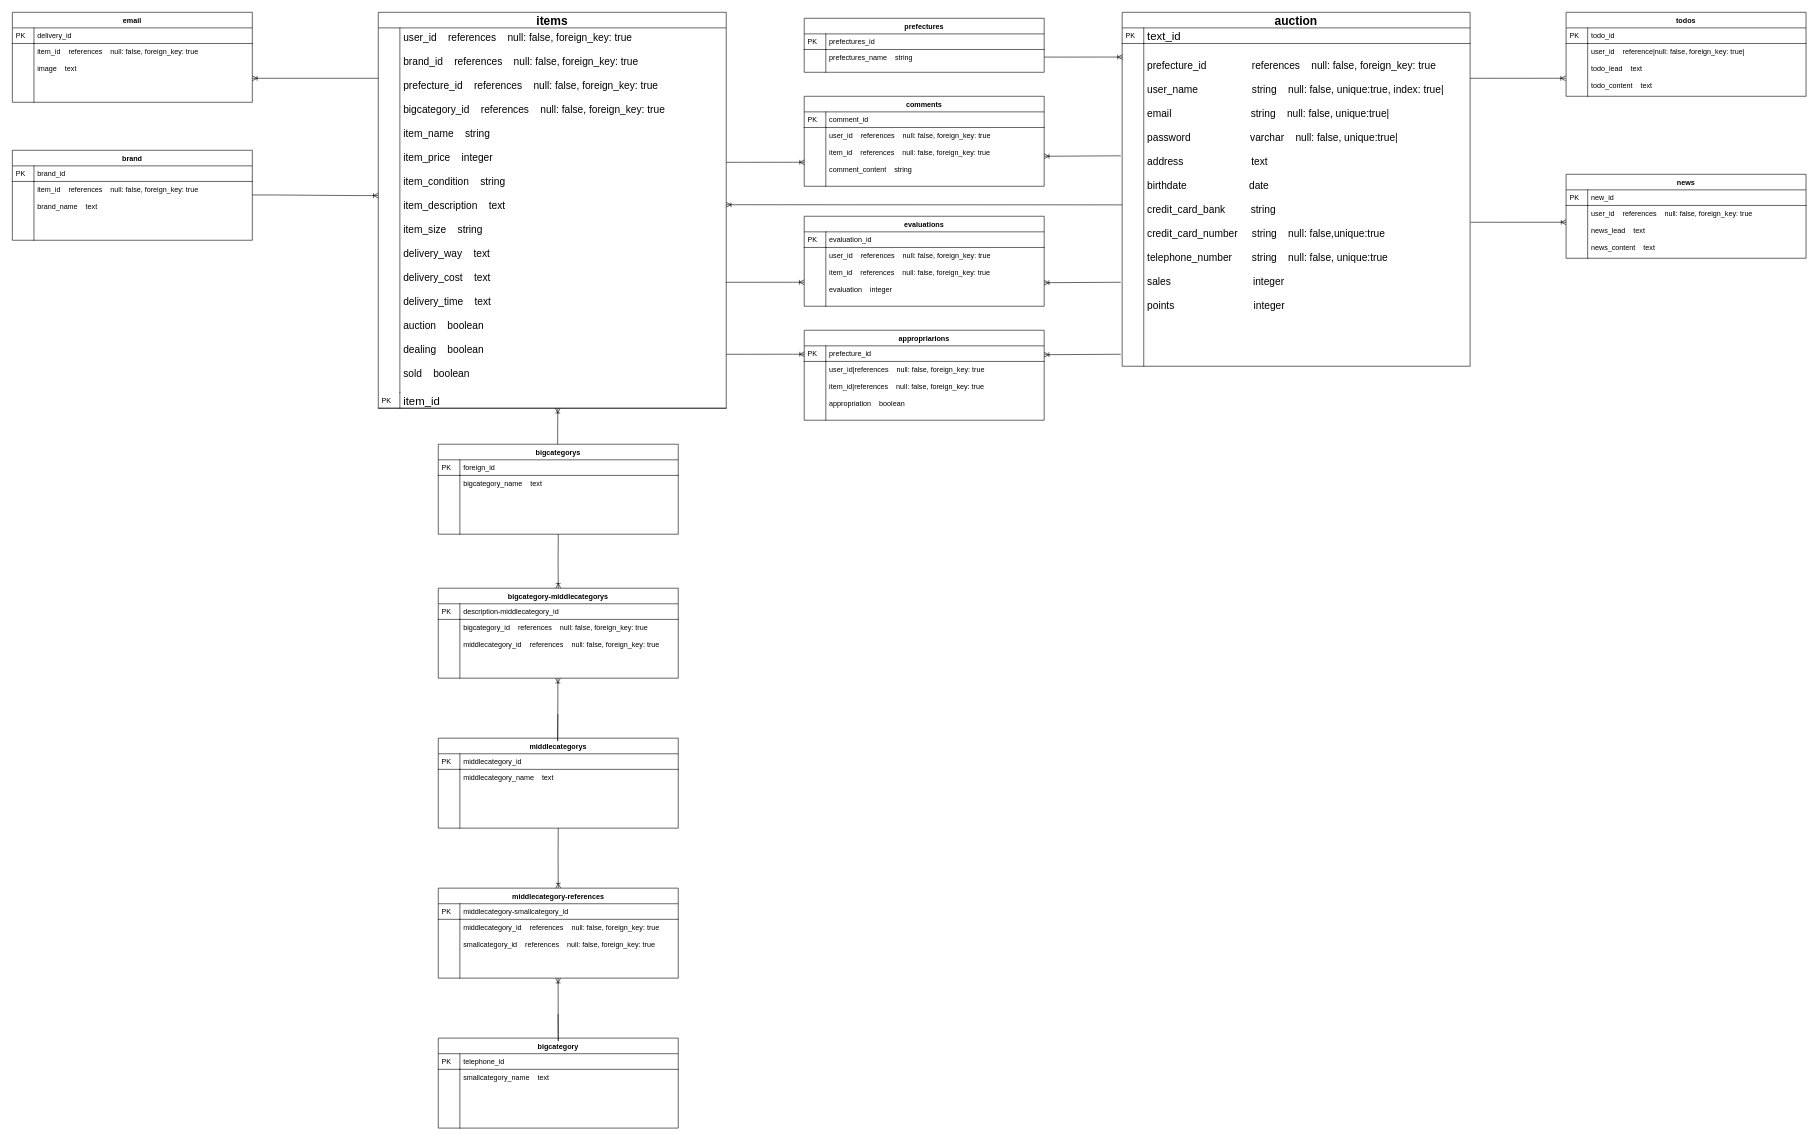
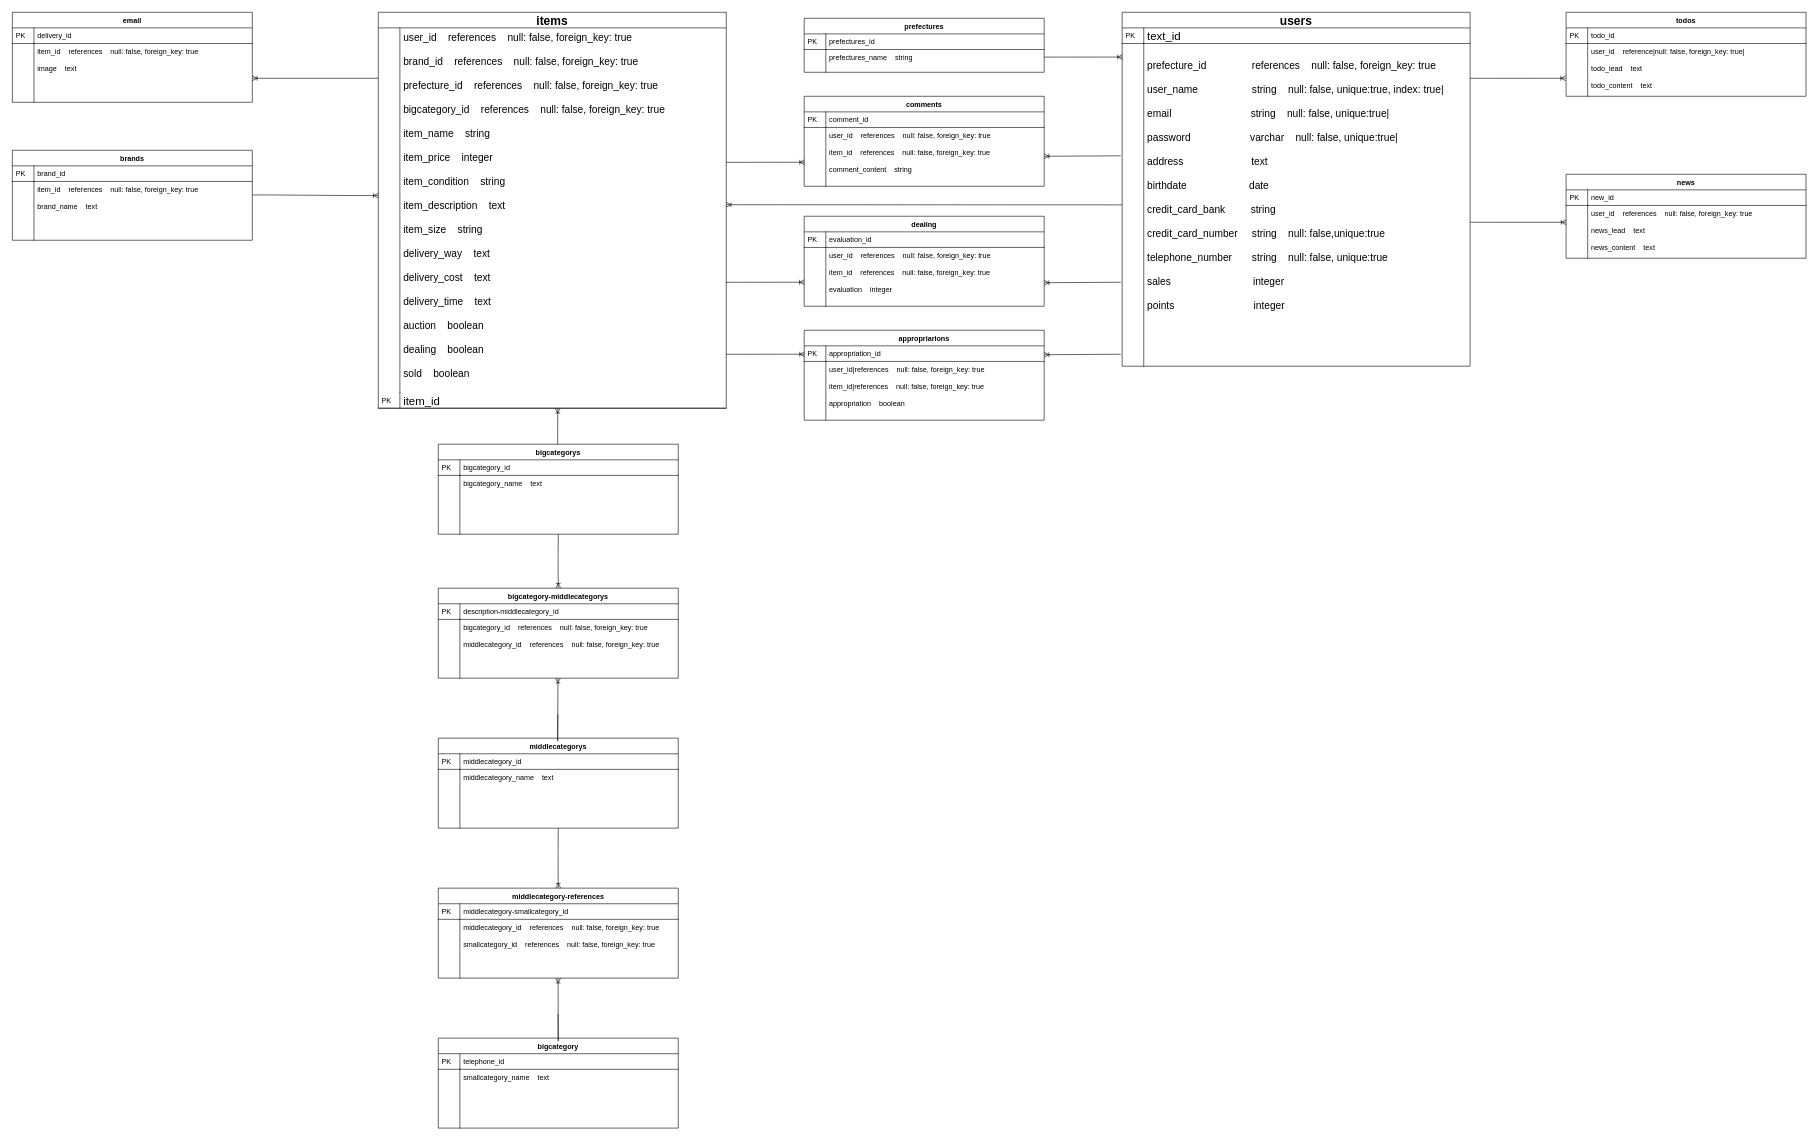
- <mxCell id="2" value="auction" style="swimlane;fontStyle=1;childLayout=stackLayout;horizontal=1;startSize=26;horizontalStack=0;resizeParent=1;resizeLast=0;collapsible=1;marginBottom=0;rounded=0;shadow=0;strokeWidth=1;fontSize=20;" parent="1" vertex="1"><mxGeometry x="1870" y="20" width="580" height="590" as="geometry"><mxRectangle x="20" y="80" width="160" height="26" as="alternateBounds" /></mxGeometry></mxCell>
+ <mxCell id="2" value="users" style="swimlane;fontStyle=1;childLayout=stackLayout;horizontal=1;startSize=26;horizontalStack=0;resizeParent=1;resizeLast=0;collapsible=1;marginBottom=0;rounded=0;shadow=0;strokeWidth=1;fontSize=20;" parent="1" vertex="1"><mxGeometry x="1870" y="20" width="580" height="590" as="geometry"><mxRectangle x="20" y="80" width="160" height="26" as="alternateBounds" /></mxGeometry></mxCell>
- <mxCell id="47" value="brand" style="swimlane;fontStyle=1;childLayout=stackLayout;horizontal=1;startSize=26;horizontalStack=0;resizeParent=1;resizeLast=0;collapsible=1;marginBottom=0;rounded=0;shadow=0;strokeWidth=1;" vertex="1" parent="1"><mxGeometry x="20" y="250" width="400" height="150" as="geometry"><mxRectangle x="260" y="80" width="160" height="26" as="alternateBounds" /></mxGeometry></mxCell>
+ <mxCell id="47" value="brands" style="swimlane;fontStyle=1;childLayout=stackLayout;horizontal=1;startSize=26;horizontalStack=0;resizeParent=1;resizeLast=0;collapsible=1;marginBottom=0;rounded=0;shadow=0;strokeWidth=1;" vertex="1" parent="1"><mxGeometry x="20" y="250" width="400" height="150" as="geometry"><mxRectangle x="260" y="80" width="160" height="26" as="alternateBounds" /></mxGeometry></mxCell>
- <mxCell id="27" value="evaluations" style="swimlane;fontStyle=1;childLayout=stackLayout;horizontal=1;startSize=26;horizontalStack=0;resizeParent=1;resizeLast=0;collapsible=1;marginBottom=0;rounded=0;shadow=0;strokeWidth=1;" vertex="1" parent="1"><mxGeometry x="1340" y="360" width="400" height="150" as="geometry"><mxRectangle x="260" y="80" width="160" height="26" as="alternateBounds" /></mxGeometry></mxCell>
+ <mxCell id="27" value="dealing" style="swimlane;fontStyle=1;childLayout=stackLayout;horizontal=1;startSize=26;horizontalStack=0;resizeParent=1;resizeLast=0;collapsible=1;marginBottom=0;rounded=0;shadow=0;strokeWidth=1;" vertex="1" parent="1"><mxGeometry x="1340" y="360" width="400" height="150" as="geometry"><mxRectangle x="260" y="80" width="160" height="26" as="alternateBounds" /></mxGeometry></mxCell>
- <mxCell id="33" value="prefecture_id" style="shape=partialRectangle;top=0;left=0;right=0;bottom=1;align=left;verticalAlign=top;fillColor=none;spacingLeft=40;spacingRight=4;overflow=hidden;rotatable=0;points=[[0,0.5],[1,0.5]];portConstraint=eastwest;dropTarget=0;rounded=0;shadow=0;strokeWidth=1;fontStyle=0" vertex="1" parent="32"><mxGeometry y="26" width="400" height="26" as="geometry" /></mxCell>
+ <mxCell id="33" value="appropriation_id" style="shape=partialRectangle;top=0;left=0;right=0;bottom=1;align=left;verticalAlign=top;fillColor=none;spacingLeft=40;spacingRight=4;overflow=hidden;rotatable=0;points=[[0,0.5],[1,0.5]];portConstraint=eastwest;dropTarget=0;rounded=0;shadow=0;strokeWidth=1;fontStyle=0" vertex="1" parent="32"><mxGeometry y="26" width="400" height="26" as="geometry" /></mxCell>
- <mxCell id="53" value="foreign_id" style="shape=partialRectangle;top=0;left=0;right=0;bottom=1;align=left;verticalAlign=top;fillColor=none;spacingLeft=40;spacingRight=4;overflow=hidden;rotatable=0;points=[[0,0.5],[1,0.5]];portConstraint=eastwest;dropTarget=0;rounded=0;shadow=0;strokeWidth=1;fontStyle=0" vertex="1" parent="52"><mxGeometry y="26" width="400" height="26" as="geometry" /></mxCell>
+ <mxCell id="53" value="bigcategory_id" style="shape=partialRectangle;top=0;left=0;right=0;bottom=1;align=left;verticalAlign=top;fillColor=none;spacingLeft=40;spacingRight=4;overflow=hidden;rotatable=0;points=[[0,0.5],[1,0.5]];portConstraint=eastwest;dropTarget=0;rounded=0;shadow=0;strokeWidth=1;fontStyle=0" vertex="1" parent="52"><mxGeometry y="26" width="400" height="26" as="geometry" /></mxCell>
